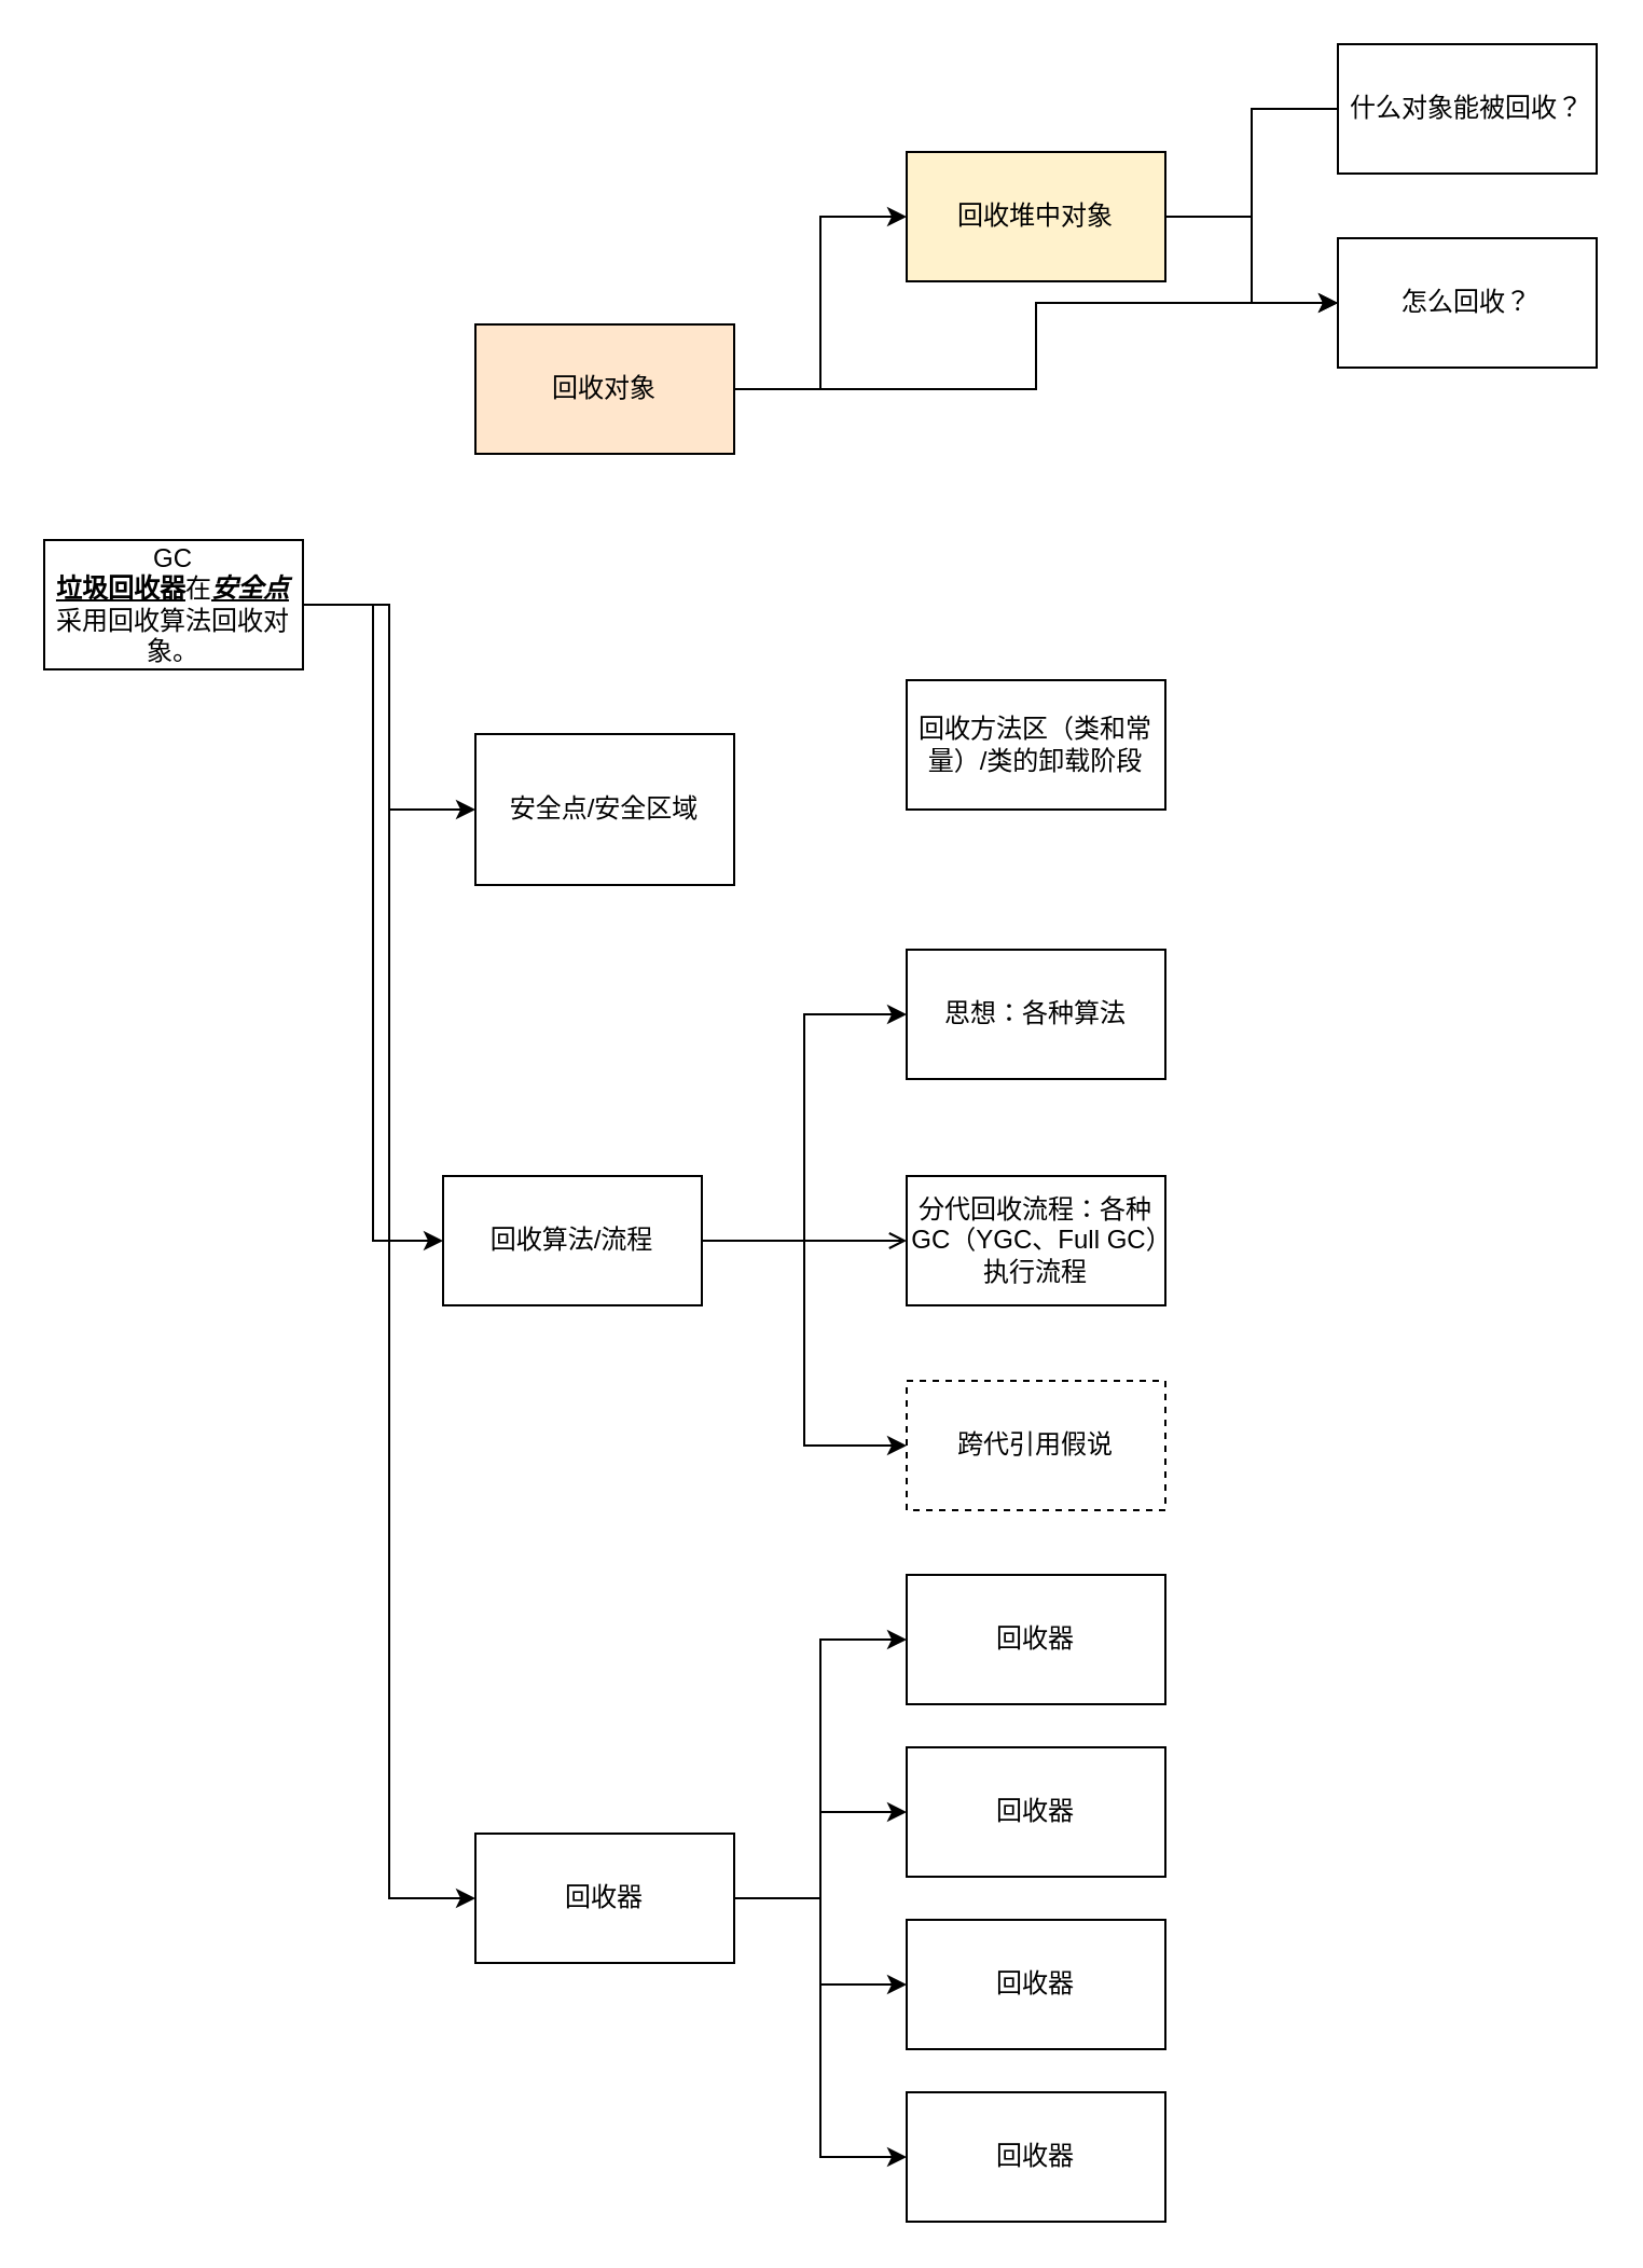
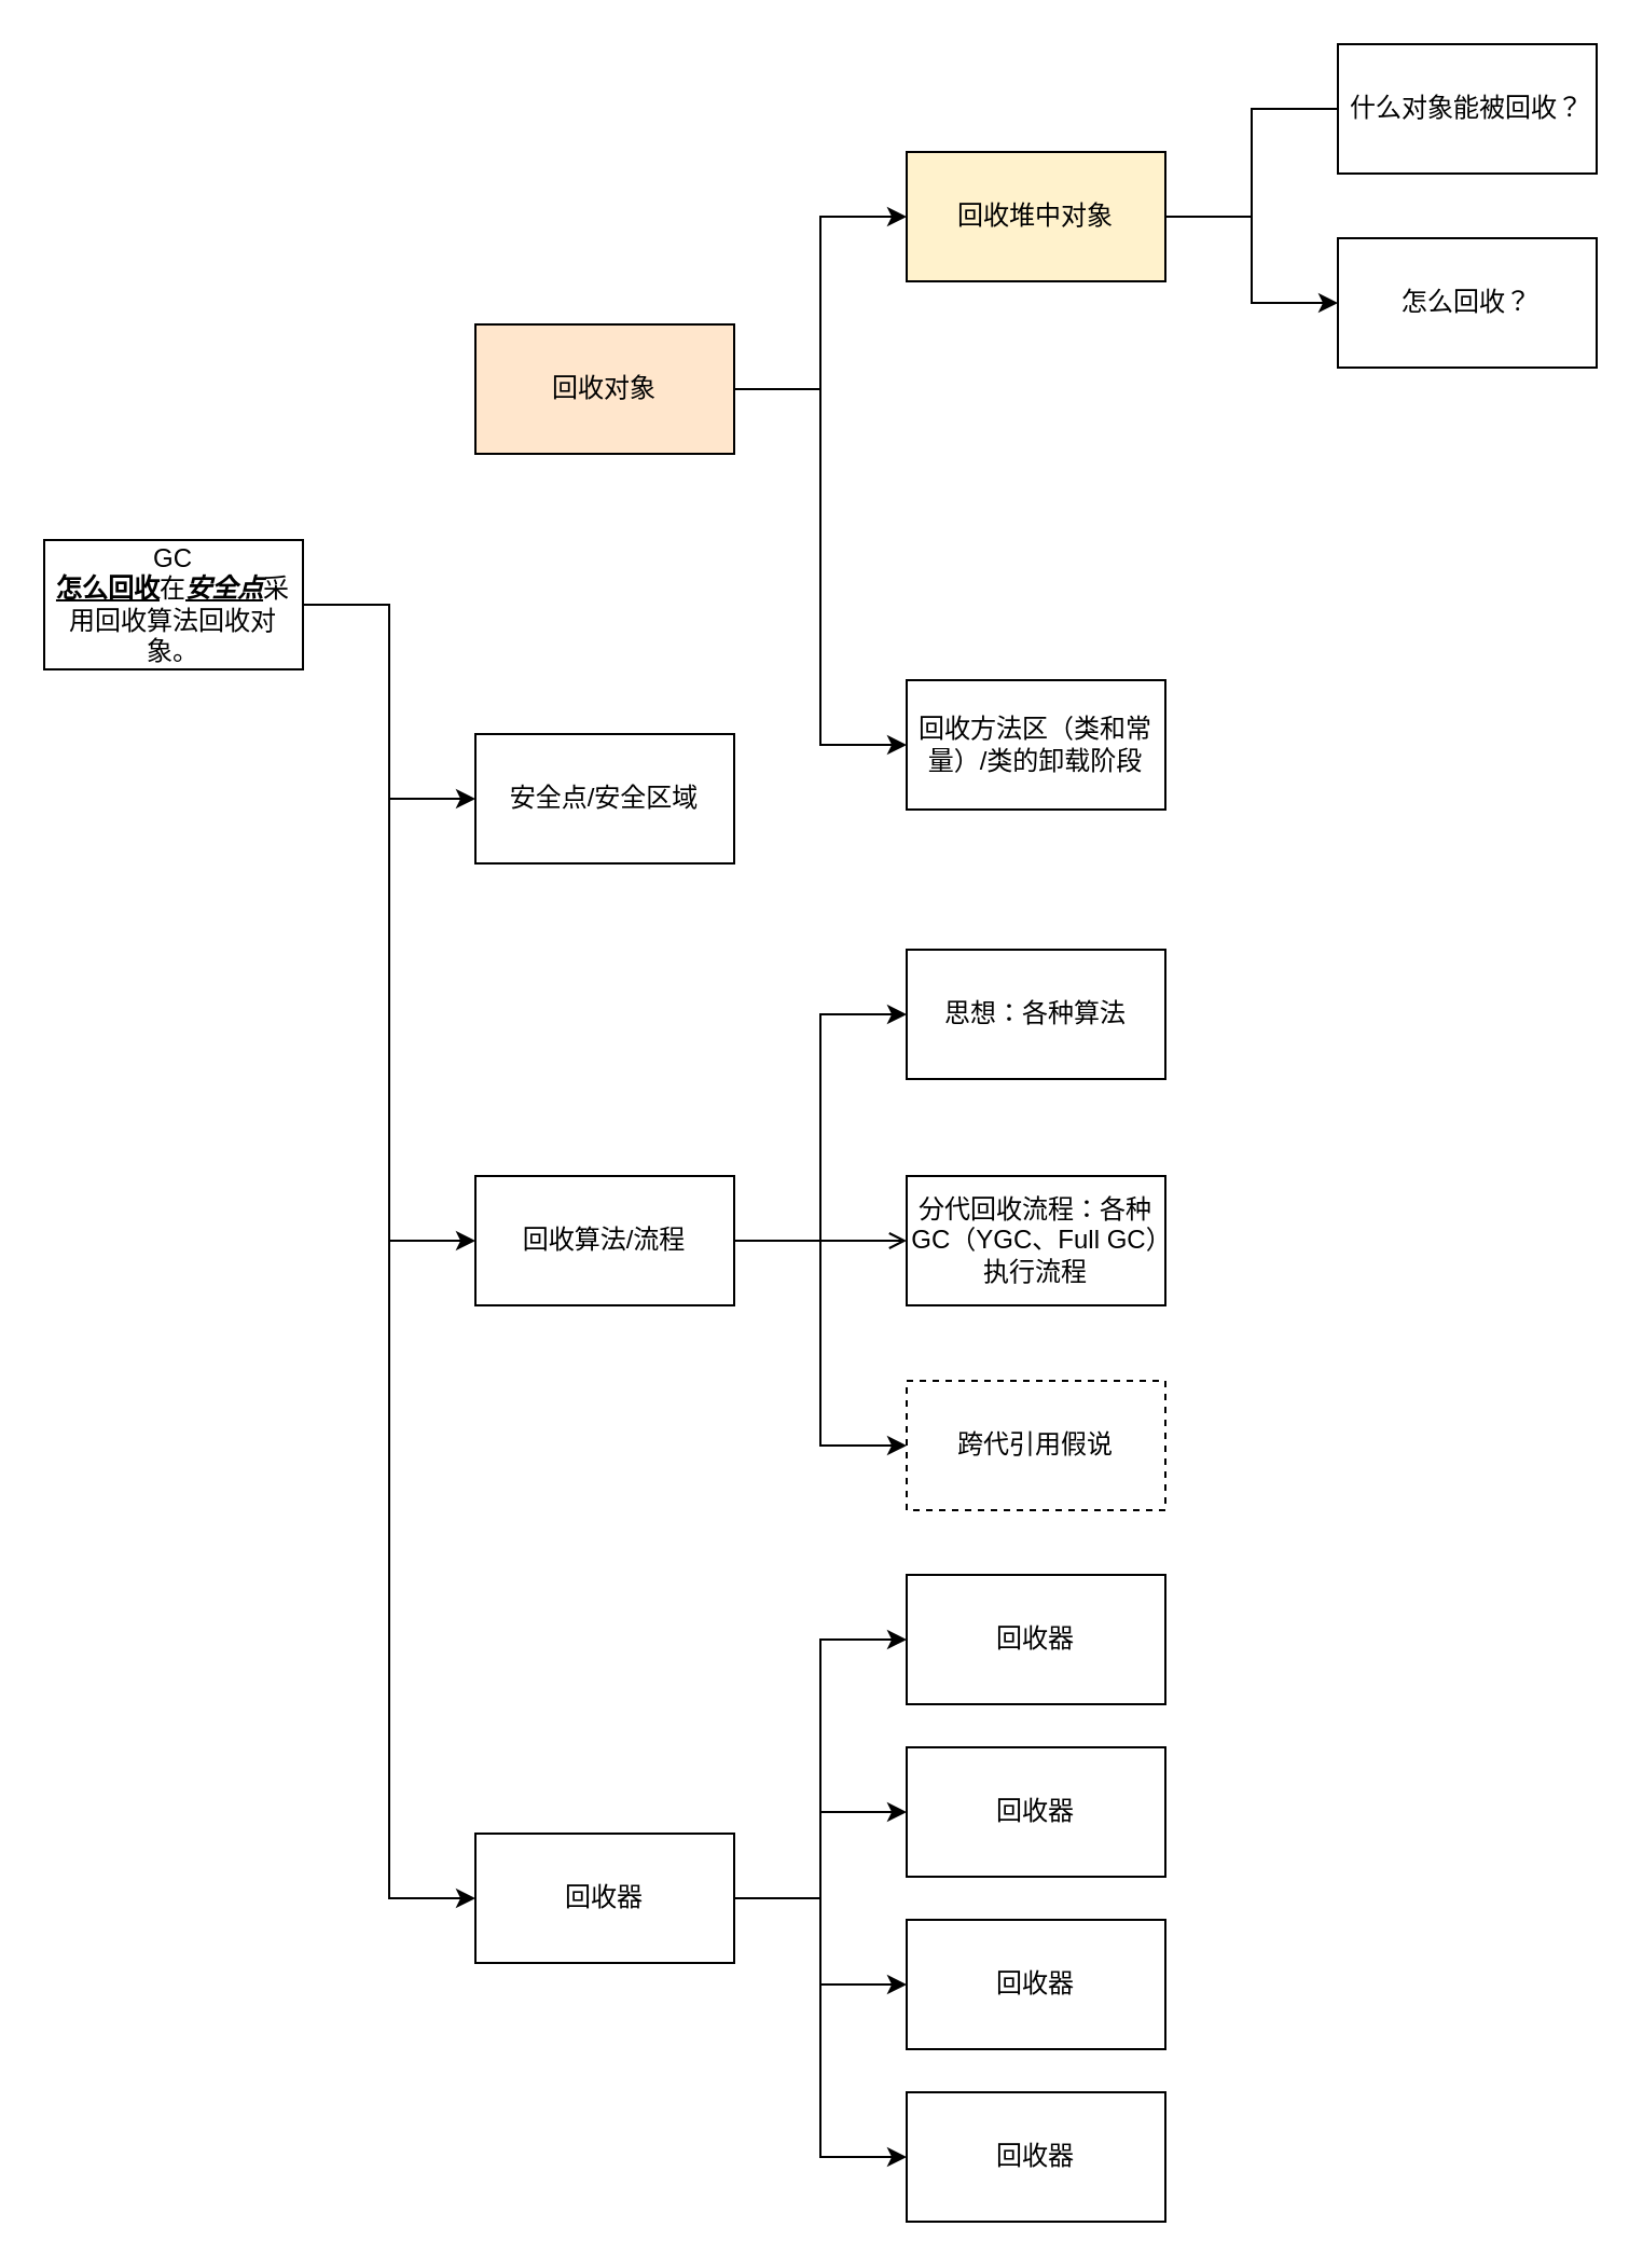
- <mxCell id="12" style="edgeStyle=orthogonalEdgeStyle;rounded=0;orthogonalLoop=1;jettySize=auto;html=1;" edge="1" parent="1" source="13" target="24"><mxGeometry relative="1" as="geometry" /></mxCell>
+ <mxCell id="12" style="edgeStyle=orthogonalEdgeStyle;rounded=0;orthogonalLoop=1;jettySize=auto;html=1;entryX=0;entryY=0.5;entryDx=0;entryDy=0;" edge="1" parent="1" source="13" target="22"><mxGeometry relative="1" as="geometry" /></mxCell>
- <mxCell id="5" value="GC&lt;br&gt;&lt;u&gt;&lt;b&gt;垃圾回收器&lt;/b&gt;&lt;/u&gt;在&lt;b&gt;&lt;i&gt;&lt;u&gt;安全点&lt;/u&gt;&lt;/i&gt;&lt;/b&gt;采用回收算法回收对象。" style="rounded=0;whiteSpace=wrap;html=1;" vertex="1" parent="1"><mxGeometry x="20" y="250" width="120" height="60" as="geometry" /></mxCell>
+ <mxCell id="5" value="GC&lt;br&gt;&lt;u&gt;&lt;b&gt;怎么回收&lt;/b&gt;&lt;/u&gt;在&lt;b&gt;&lt;i&gt;&lt;u&gt;安全点&lt;/u&gt;&lt;/i&gt;&lt;/b&gt;采用回收算法回收对象。" style="rounded=0;whiteSpace=wrap;html=1;" vertex="1" parent="1"><mxGeometry x="20" y="250" width="120" height="60" as="geometry" /></mxCell>
- <mxCell id="10" value="安全点/安全区域" style="rounded=0;whiteSpace=wrap;html=1;" vertex="1" parent="1"><mxGeometry x="220" y="340" width="120" height="70" as="geometry" /></mxCell>
+ <mxCell id="10" value="安全点/安全区域" style="rounded=0;whiteSpace=wrap;html=1;" vertex="1" parent="1"><mxGeometry x="220" y="340" width="120" height="60" as="geometry" /></mxCell>
- <mxCell id="9" value="回收算法/流程" style="rounded=0;whiteSpace=wrap;html=1;" vertex="1" parent="1"><mxGeometry x="205" y="545" width="120" height="60" as="geometry" /></mxCell>
+ <mxCell id="9" value="回收算法/流程" style="rounded=0;whiteSpace=wrap;html=1;" vertex="1" parent="1"><mxGeometry x="220" y="545" width="120" height="60" as="geometry" /></mxCell>
